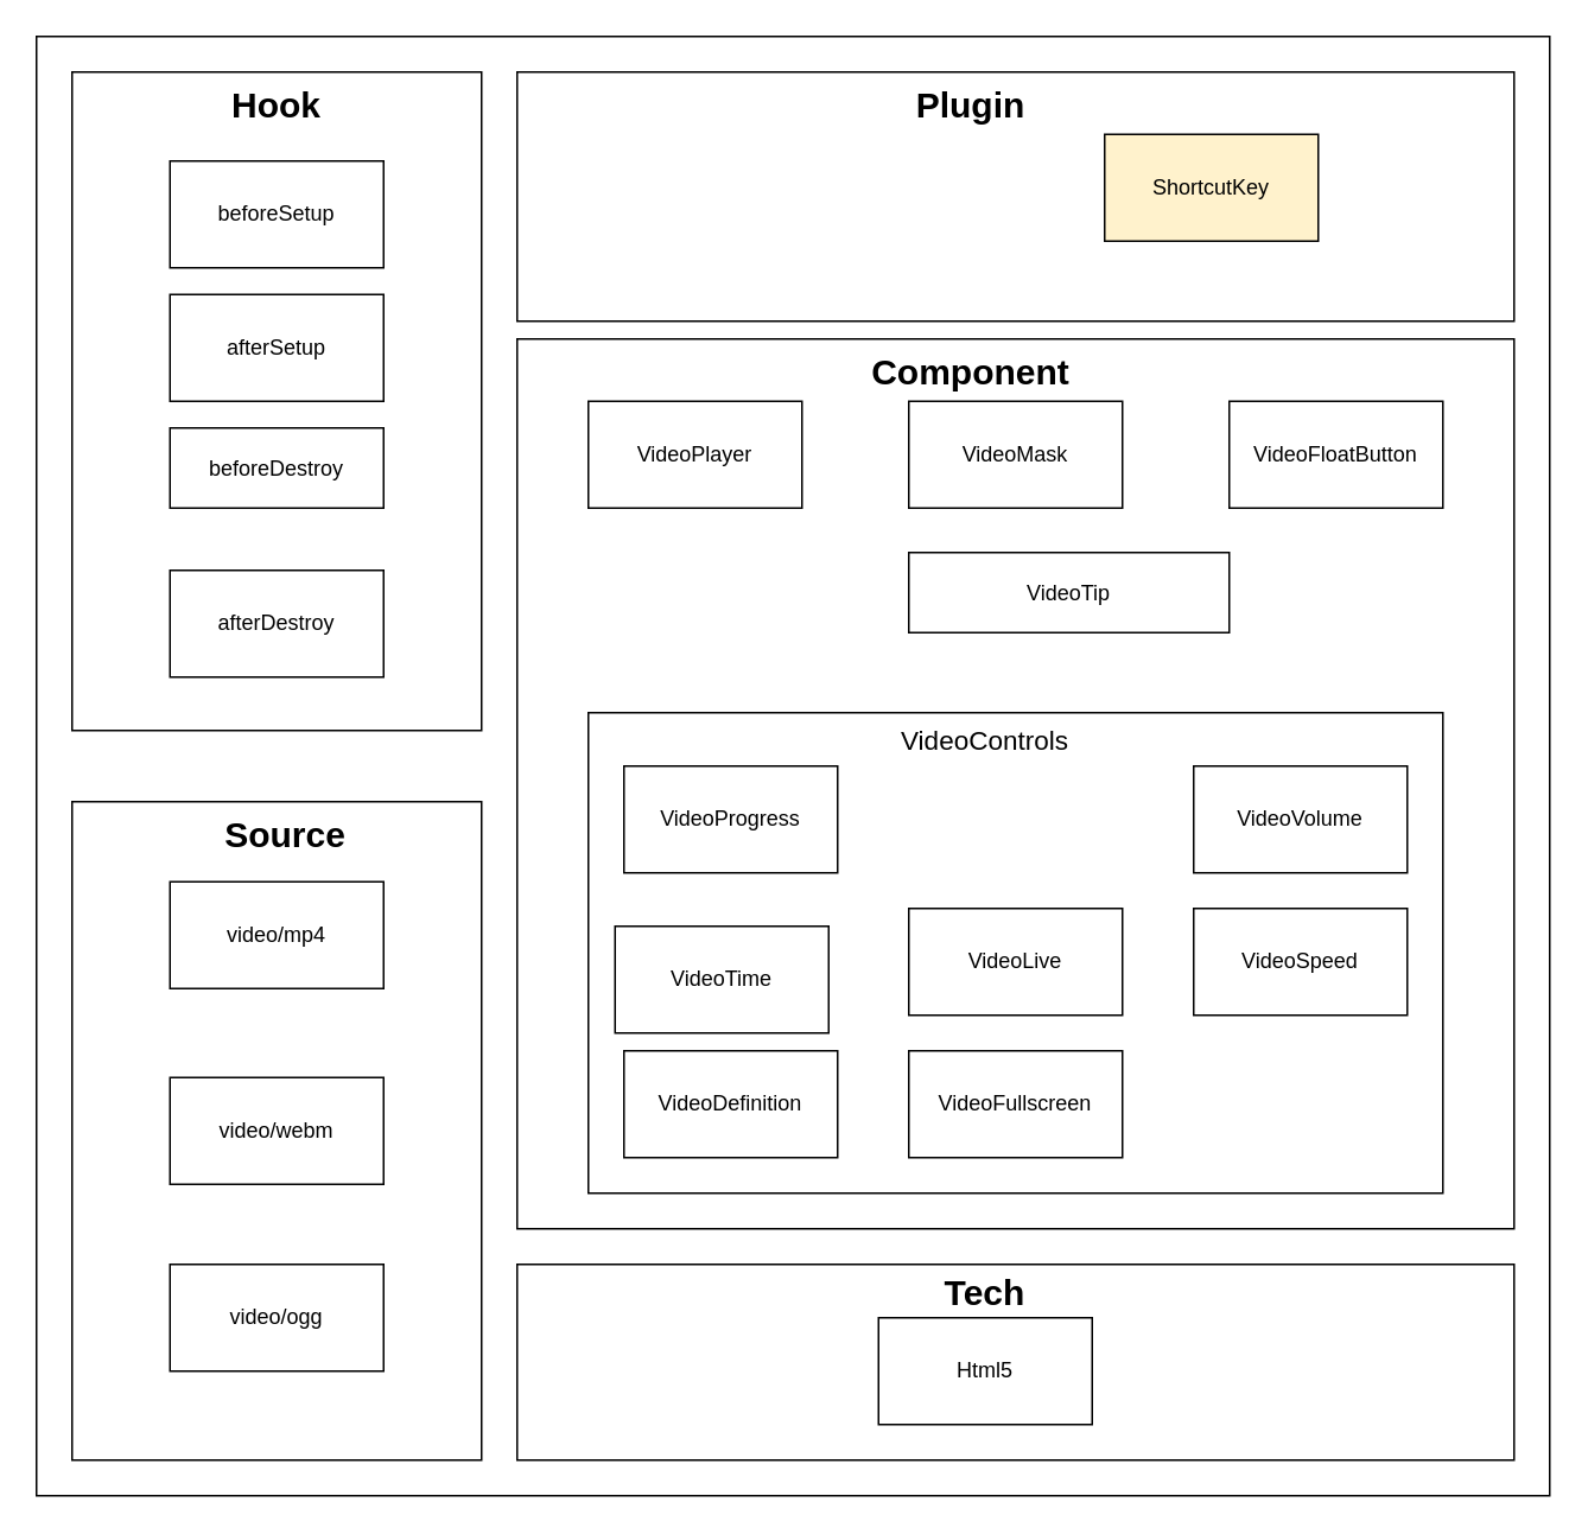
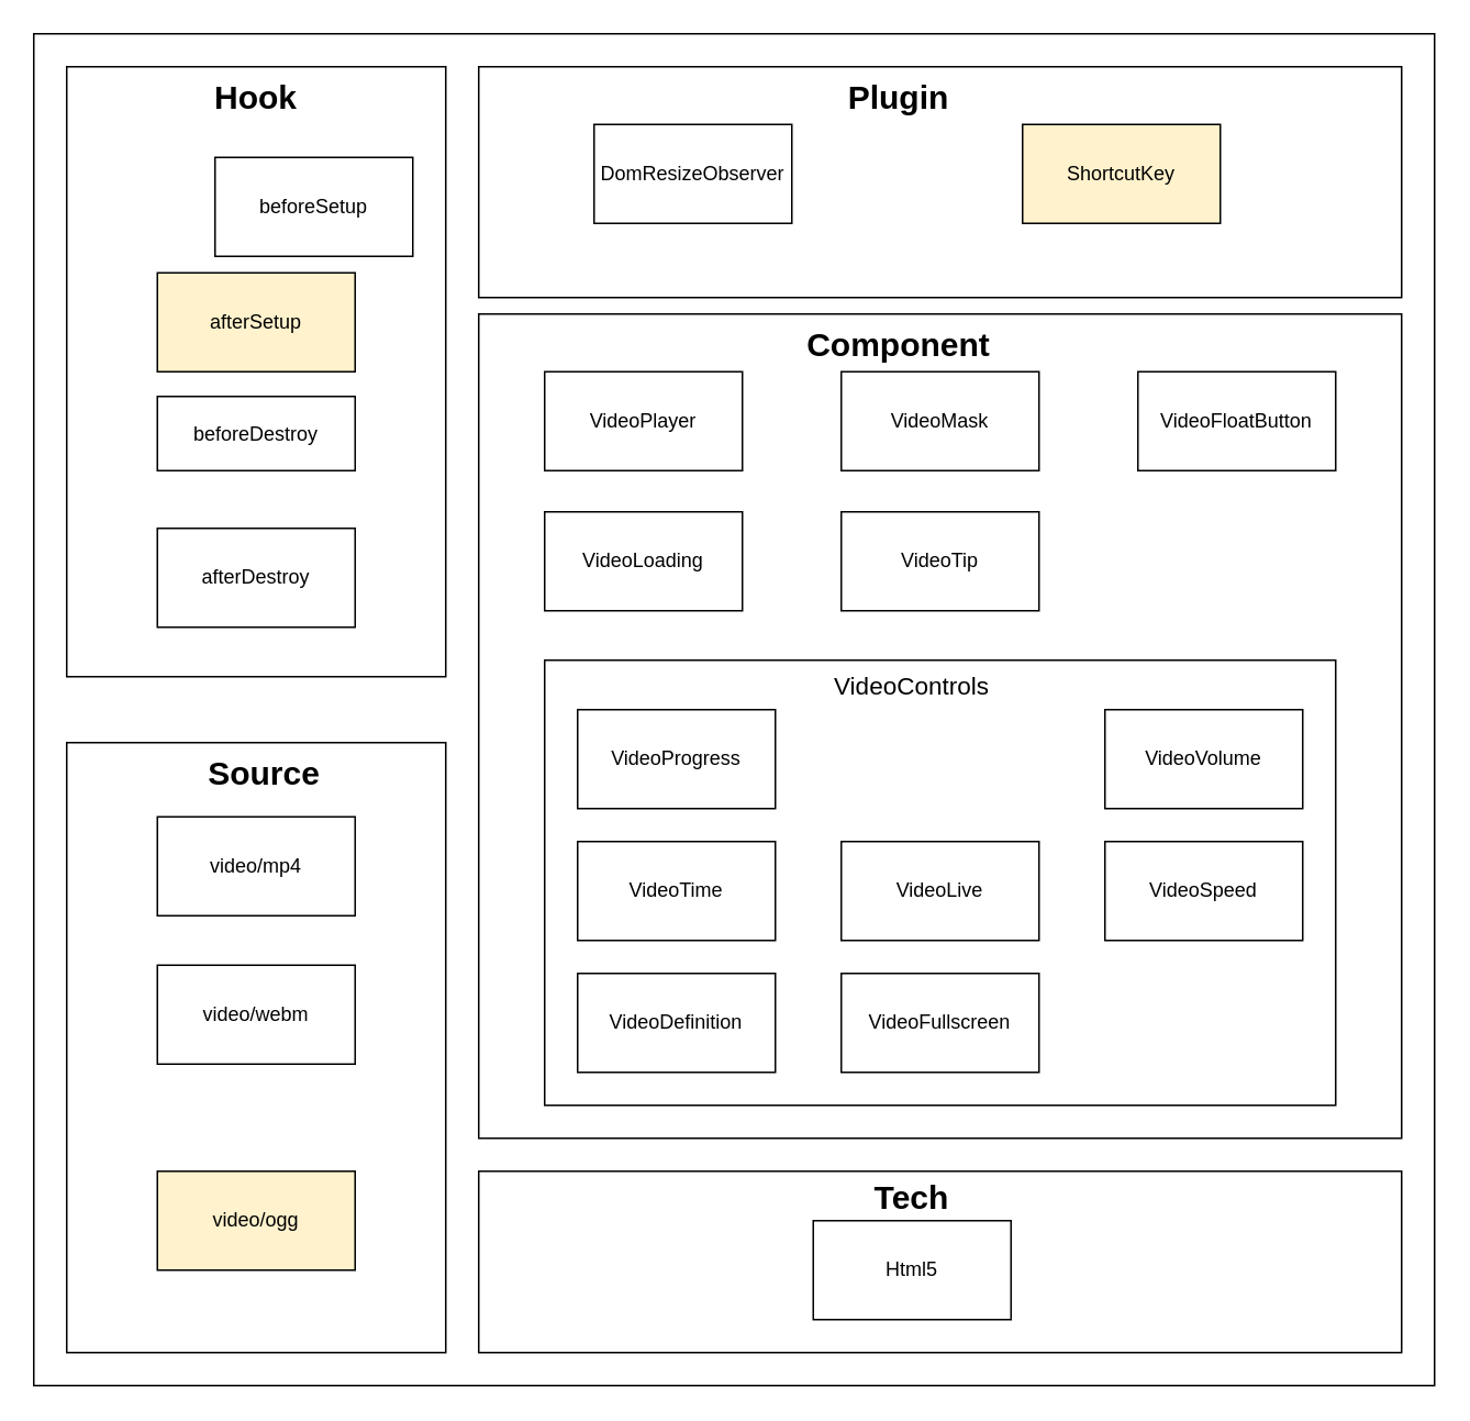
+ <mxCell id="4" value="DomResizeObserver" style="rounded=0;whiteSpace=wrap;html=1;" parent="1" vertex="1"><mxGeometry x="360" y="75" width="120" height="60" as="geometry" /></mxCell>
- <mxCell id="28" value="beforeSetup" style="rounded=0;whiteSpace=wrap;html=1;" parent="1" vertex="1"><mxGeometry x="95" y="90" width="120" height="60" as="geometry" /></mxCell>
+ <mxCell id="28" value="beforeSetup" style="rounded=0;whiteSpace=wrap;html=1;" parent="1" vertex="1"><mxGeometry x="130" y="95" width="120" height="60" as="geometry" /></mxCell>
- <mxCell id="29" value="afterSetup" style="rounded=0;whiteSpace=wrap;html=1;" parent="1" vertex="1"><mxGeometry x="95" y="165" width="120" height="60" as="geometry" /></mxCell>
+ <mxCell id="29" value="afterSetup" style="rounded=0;whiteSpace=wrap;html=1;fillColor=#fff2cc;" parent="1" vertex="1"><mxGeometry x="95" y="165" width="120" height="60" as="geometry" /></mxCell>
- <mxCell id="13" value="VideoTip" style="rounded=0;whiteSpace=wrap;html=1;fontSize=12;" parent="1" vertex="1"><mxGeometry x="510" y="310" width="180" height="45" as="geometry" /></mxCell>
+ <mxCell id="13" value="VideoTip" style="rounded=0;whiteSpace=wrap;html=1;fontSize=12;" parent="1" vertex="1"><mxGeometry x="510" y="310" width="120" height="60" as="geometry" /></mxCell>
+ <mxCell id="12" value="VideoLoading" style="rounded=0;whiteSpace=wrap;html=1;fontSize=12;" parent="1" vertex="1"><mxGeometry x="330" y="310" width="120" height="60" as="geometry" /></mxCell>
- <mxCell id="18" value="VideoTime" style="rounded=0;whiteSpace=wrap;html=1;fontSize=12;" parent="1" vertex="1"><mxGeometry x="345" y="520" width="120" height="60" as="geometry" /></mxCell>
+ <mxCell id="18" value="VideoTime" style="rounded=0;whiteSpace=wrap;html=1;fontSize=12;" parent="1" vertex="1"><mxGeometry x="350" y="510" width="120" height="60" as="geometry" /></mxCell>
- <mxCell id="35" value="video/webm" style="rounded=0;whiteSpace=wrap;html=1;" parent="1" vertex="1"><mxGeometry x="95" y="605" width="120" height="60" as="geometry" /></mxCell>
+ <mxCell id="35" value="video/webm" style="rounded=0;whiteSpace=wrap;html=1;" parent="1" vertex="1"><mxGeometry x="95" y="585" width="120" height="60" as="geometry" /></mxCell>
- <mxCell id="36" value="video/ogg" style="rounded=0;whiteSpace=wrap;html=1;" parent="1" vertex="1"><mxGeometry x="95" y="710" width="120" height="60" as="geometry" /></mxCell>
+ <mxCell id="36" value="video/ogg" style="rounded=0;whiteSpace=wrap;html=1;fillColor=#fff2cc;" parent="1" vertex="1"><mxGeometry x="95" y="710" width="120" height="60" as="geometry" /></mxCell>
